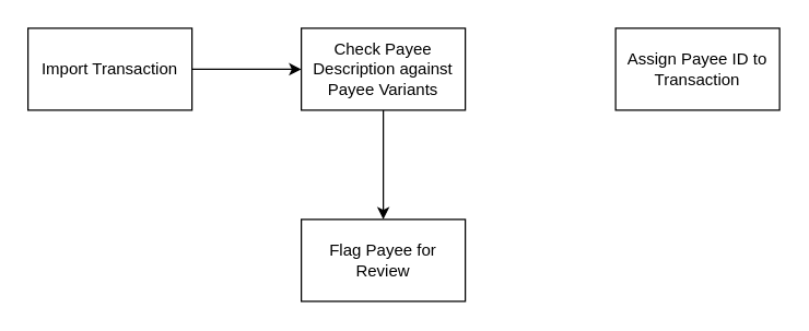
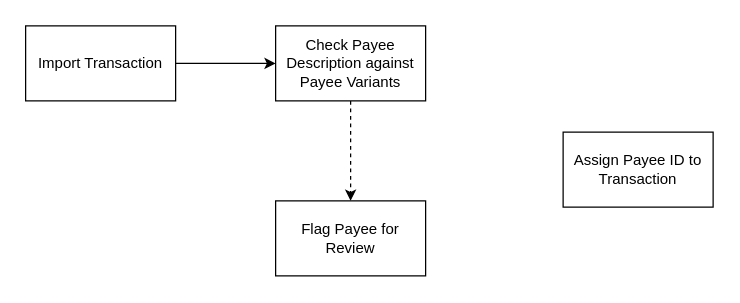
- <mxCell id="6" value="Assign Payee ID to Transaction" style="rounded=0;whiteSpace=wrap;html=1;" vertex="1" parent="1"><mxGeometry x="450" y="20" width="120" height="60" as="geometry" /></mxCell>
+ <mxCell id="6" value="Assign Payee ID to Transaction" style="rounded=0;whiteSpace=wrap;html=1;" vertex="1" parent="1"><mxGeometry x="450" y="105" width="120" height="60" as="geometry" /></mxCell>
- <mxCell id="4" value="" style="edgeStyle=orthogonalEdgeStyle;rounded=0;orthogonalLoop=1;jettySize=auto;html=1;" edge="1" parent="1" source="5" target="7"><mxGeometry relative="1" as="geometry" /></mxCell>
+ <mxCell id="4" value="" style="edgeStyle=orthogonalEdgeStyle;rounded=0;orthogonalLoop=1;jettySize=auto;html=1;dashed=1;" edge="1" parent="1" source="5" target="7"><mxGeometry relative="1" as="geometry" /></mxCell>
